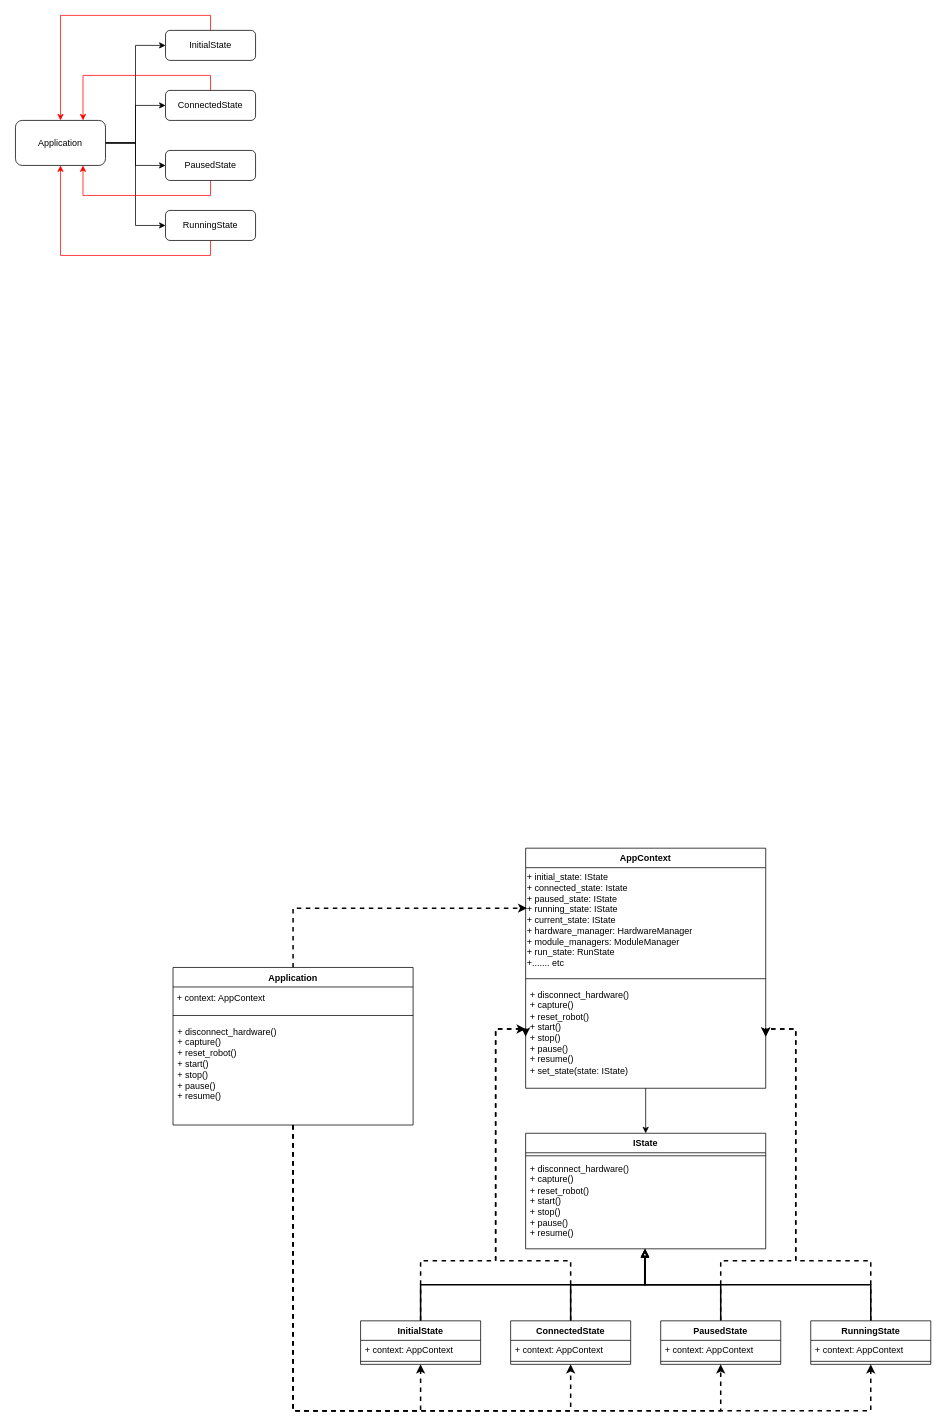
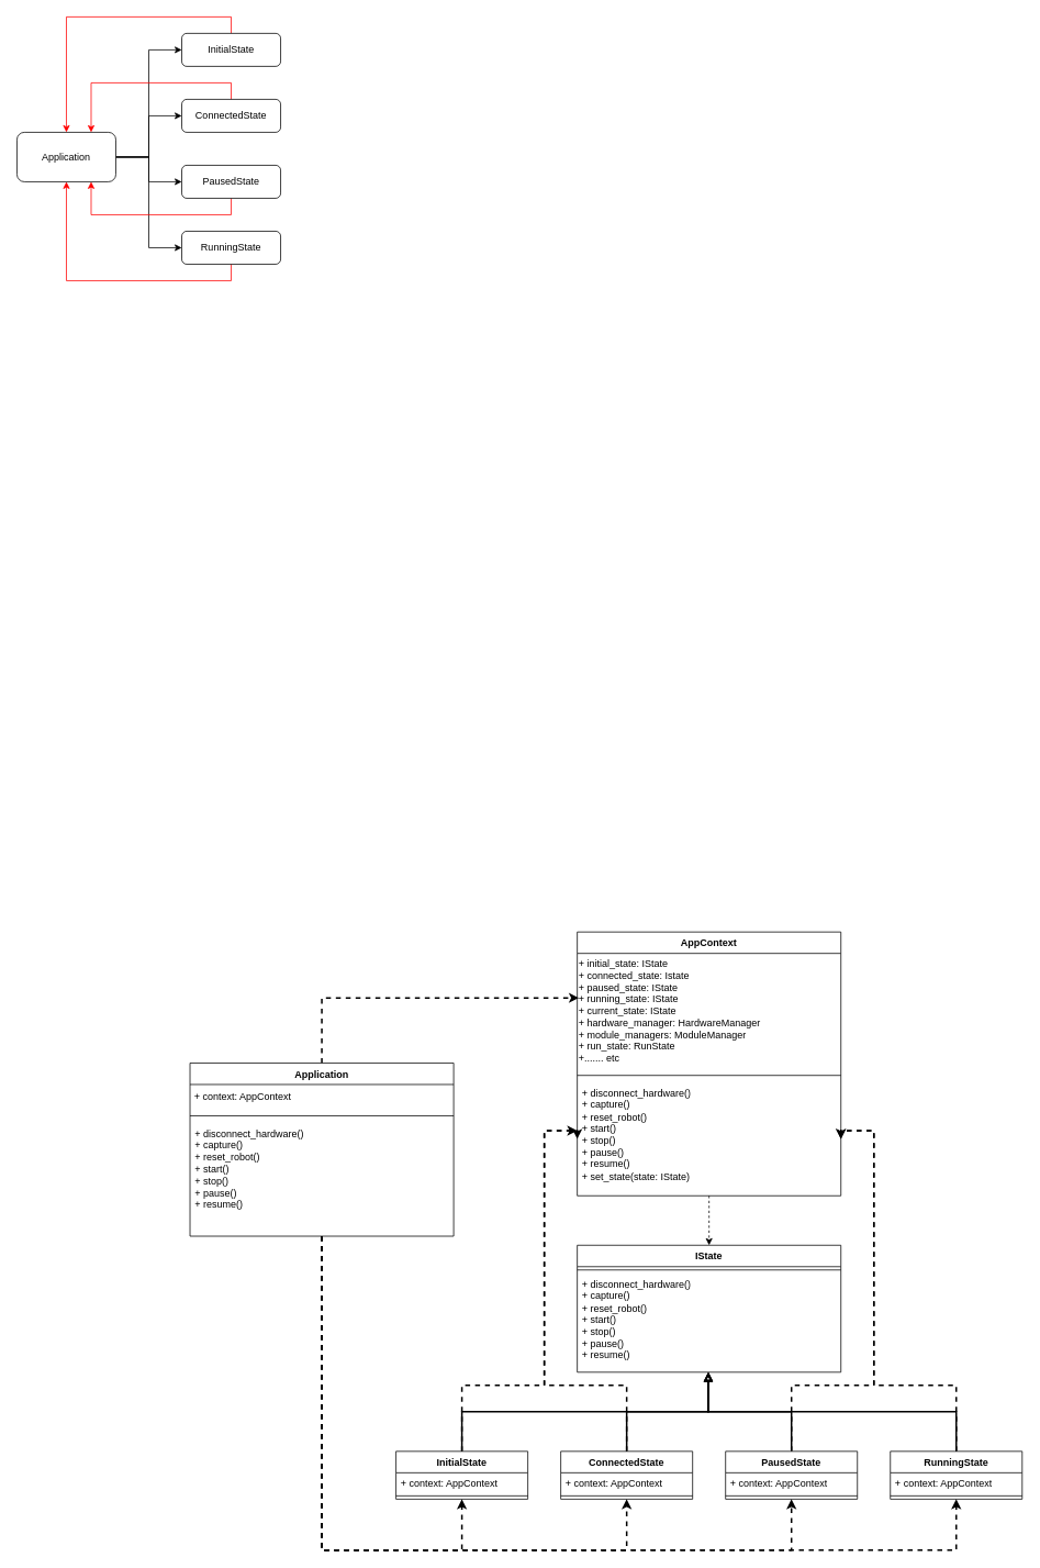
- <mxCell id="37" style="edgeStyle=orthogonalEdgeStyle;rounded=0;orthogonalLoop=1;jettySize=auto;html=1;entryX=0.5;entryY=0;entryDx=0;entryDy=0;dashed=0;" edge="1" parent="1" source="38" target="32"><mxGeometry relative="1" as="geometry" /></mxCell>
+ <mxCell id="37" style="edgeStyle=orthogonalEdgeStyle;rounded=0;orthogonalLoop=1;jettySize=auto;html=1;entryX=0.5;entryY=0;entryDx=0;entryDy=0;dashed=1;" edge="1" parent="1" source="38" target="32"><mxGeometry relative="1" as="geometry" /></mxCell>
